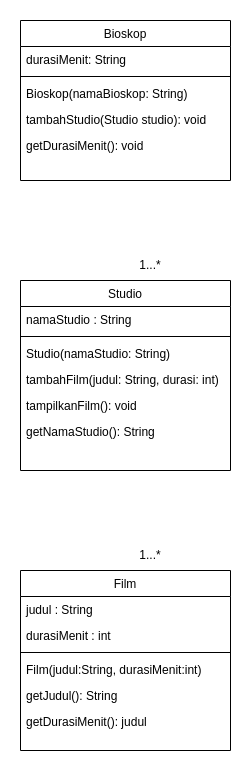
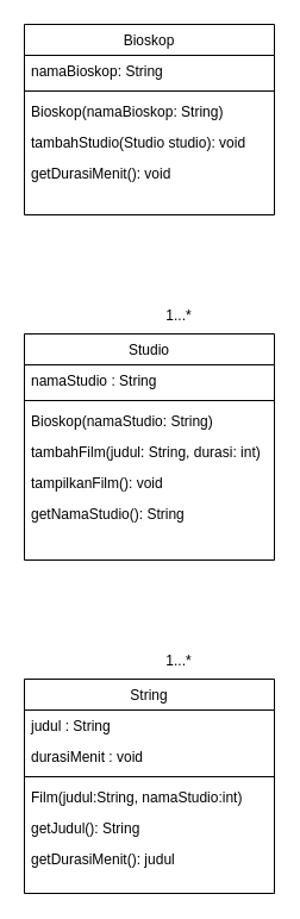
- <mxCell id="3" value="durasiMenit: String" style="text;align=left;verticalAlign=top;spacingLeft=4;spacingRight=4;overflow=hidden;rotatable=0;points=[[0,0.5],[1,0.5]];portConstraint=eastwest;" parent="2" vertex="1"><mxGeometry y="26" width="210" height="26" as="geometry" /></mxCell>
+ <mxCell id="3" value="namaBioskop: String" style="text;align=left;verticalAlign=top;spacingLeft=4;spacingRight=4;overflow=hidden;rotatable=0;points=[[0,0.5],[1,0.5]];portConstraint=eastwest;" parent="2" vertex="1"><mxGeometry y="26" width="210" height="26" as="geometry" /></mxCell>
- <mxCell id="18" value="Studio(namaStudio: String)" style="text;align=left;verticalAlign=top;spacingLeft=4;spacingRight=4;overflow=hidden;rotatable=0;points=[[0,0.5],[1,0.5]];portConstraint=eastwest;" parent="15" vertex="1"><mxGeometry y="60" width="210" height="26" as="geometry" /></mxCell>
+ <mxCell id="18" value="Bioskop(namaStudio: String)" style="text;align=left;verticalAlign=top;spacingLeft=4;spacingRight=4;overflow=hidden;rotatable=0;points=[[0,0.5],[1,0.5]];portConstraint=eastwest;" parent="15" vertex="1"><mxGeometry y="60" width="210" height="26" as="geometry" /></mxCell>
- <mxCell id="8" value="Film" style="swimlane;fontStyle=0;align=center;verticalAlign=top;childLayout=stackLayout;horizontal=1;startSize=26;horizontalStack=0;resizeParent=1;resizeLast=0;collapsible=1;marginBottom=0;rounded=0;shadow=0;strokeWidth=1;" parent="1" vertex="1"><mxGeometry x="20" y="570" width="210" height="180" as="geometry"><mxRectangle x="550" y="140" width="160" height="26" as="alternateBounds" /></mxGeometry></mxCell>
+ <mxCell id="8" value="String" style="swimlane;fontStyle=0;align=center;verticalAlign=top;childLayout=stackLayout;horizontal=1;startSize=26;horizontalStack=0;resizeParent=1;resizeLast=0;collapsible=1;marginBottom=0;rounded=0;shadow=0;strokeWidth=1;" parent="1" vertex="1"><mxGeometry x="20" y="570" width="210" height="180" as="geometry"><mxRectangle x="550" y="140" width="160" height="26" as="alternateBounds" /></mxGeometry></mxCell>
- <mxCell id="10" value="durasiMenit : int" style="text;align=left;verticalAlign=top;spacingLeft=4;spacingRight=4;overflow=hidden;rotatable=0;points=[[0,0.5],[1,0.5]];portConstraint=eastwest;rounded=0;shadow=0;html=0;" parent="8" vertex="1"><mxGeometry y="52" width="210" height="26" as="geometry" /></mxCell>
+ <mxCell id="10" value="durasiMenit : void" style="text;align=left;verticalAlign=top;spacingLeft=4;spacingRight=4;overflow=hidden;rotatable=0;points=[[0,0.5],[1,0.5]];portConstraint=eastwest;rounded=0;shadow=0;html=0;" parent="8" vertex="1"><mxGeometry y="52" width="210" height="26" as="geometry" /></mxCell>
- <mxCell id="12" value="Film(judul:String, durasiMenit:int)" style="text;align=left;verticalAlign=top;spacingLeft=4;spacingRight=4;overflow=hidden;rotatable=0;points=[[0,0.5],[1,0.5]];portConstraint=eastwest;" parent="8" vertex="1"><mxGeometry y="86" width="210" height="26" as="geometry" /></mxCell>
+ <mxCell id="12" value="Film(judul:String, namaStudio:int)" style="text;align=left;verticalAlign=top;spacingLeft=4;spacingRight=4;overflow=hidden;rotatable=0;points=[[0,0.5],[1,0.5]];portConstraint=eastwest;" parent="8" vertex="1"><mxGeometry y="86" width="210" height="26" as="geometry" /></mxCell>
